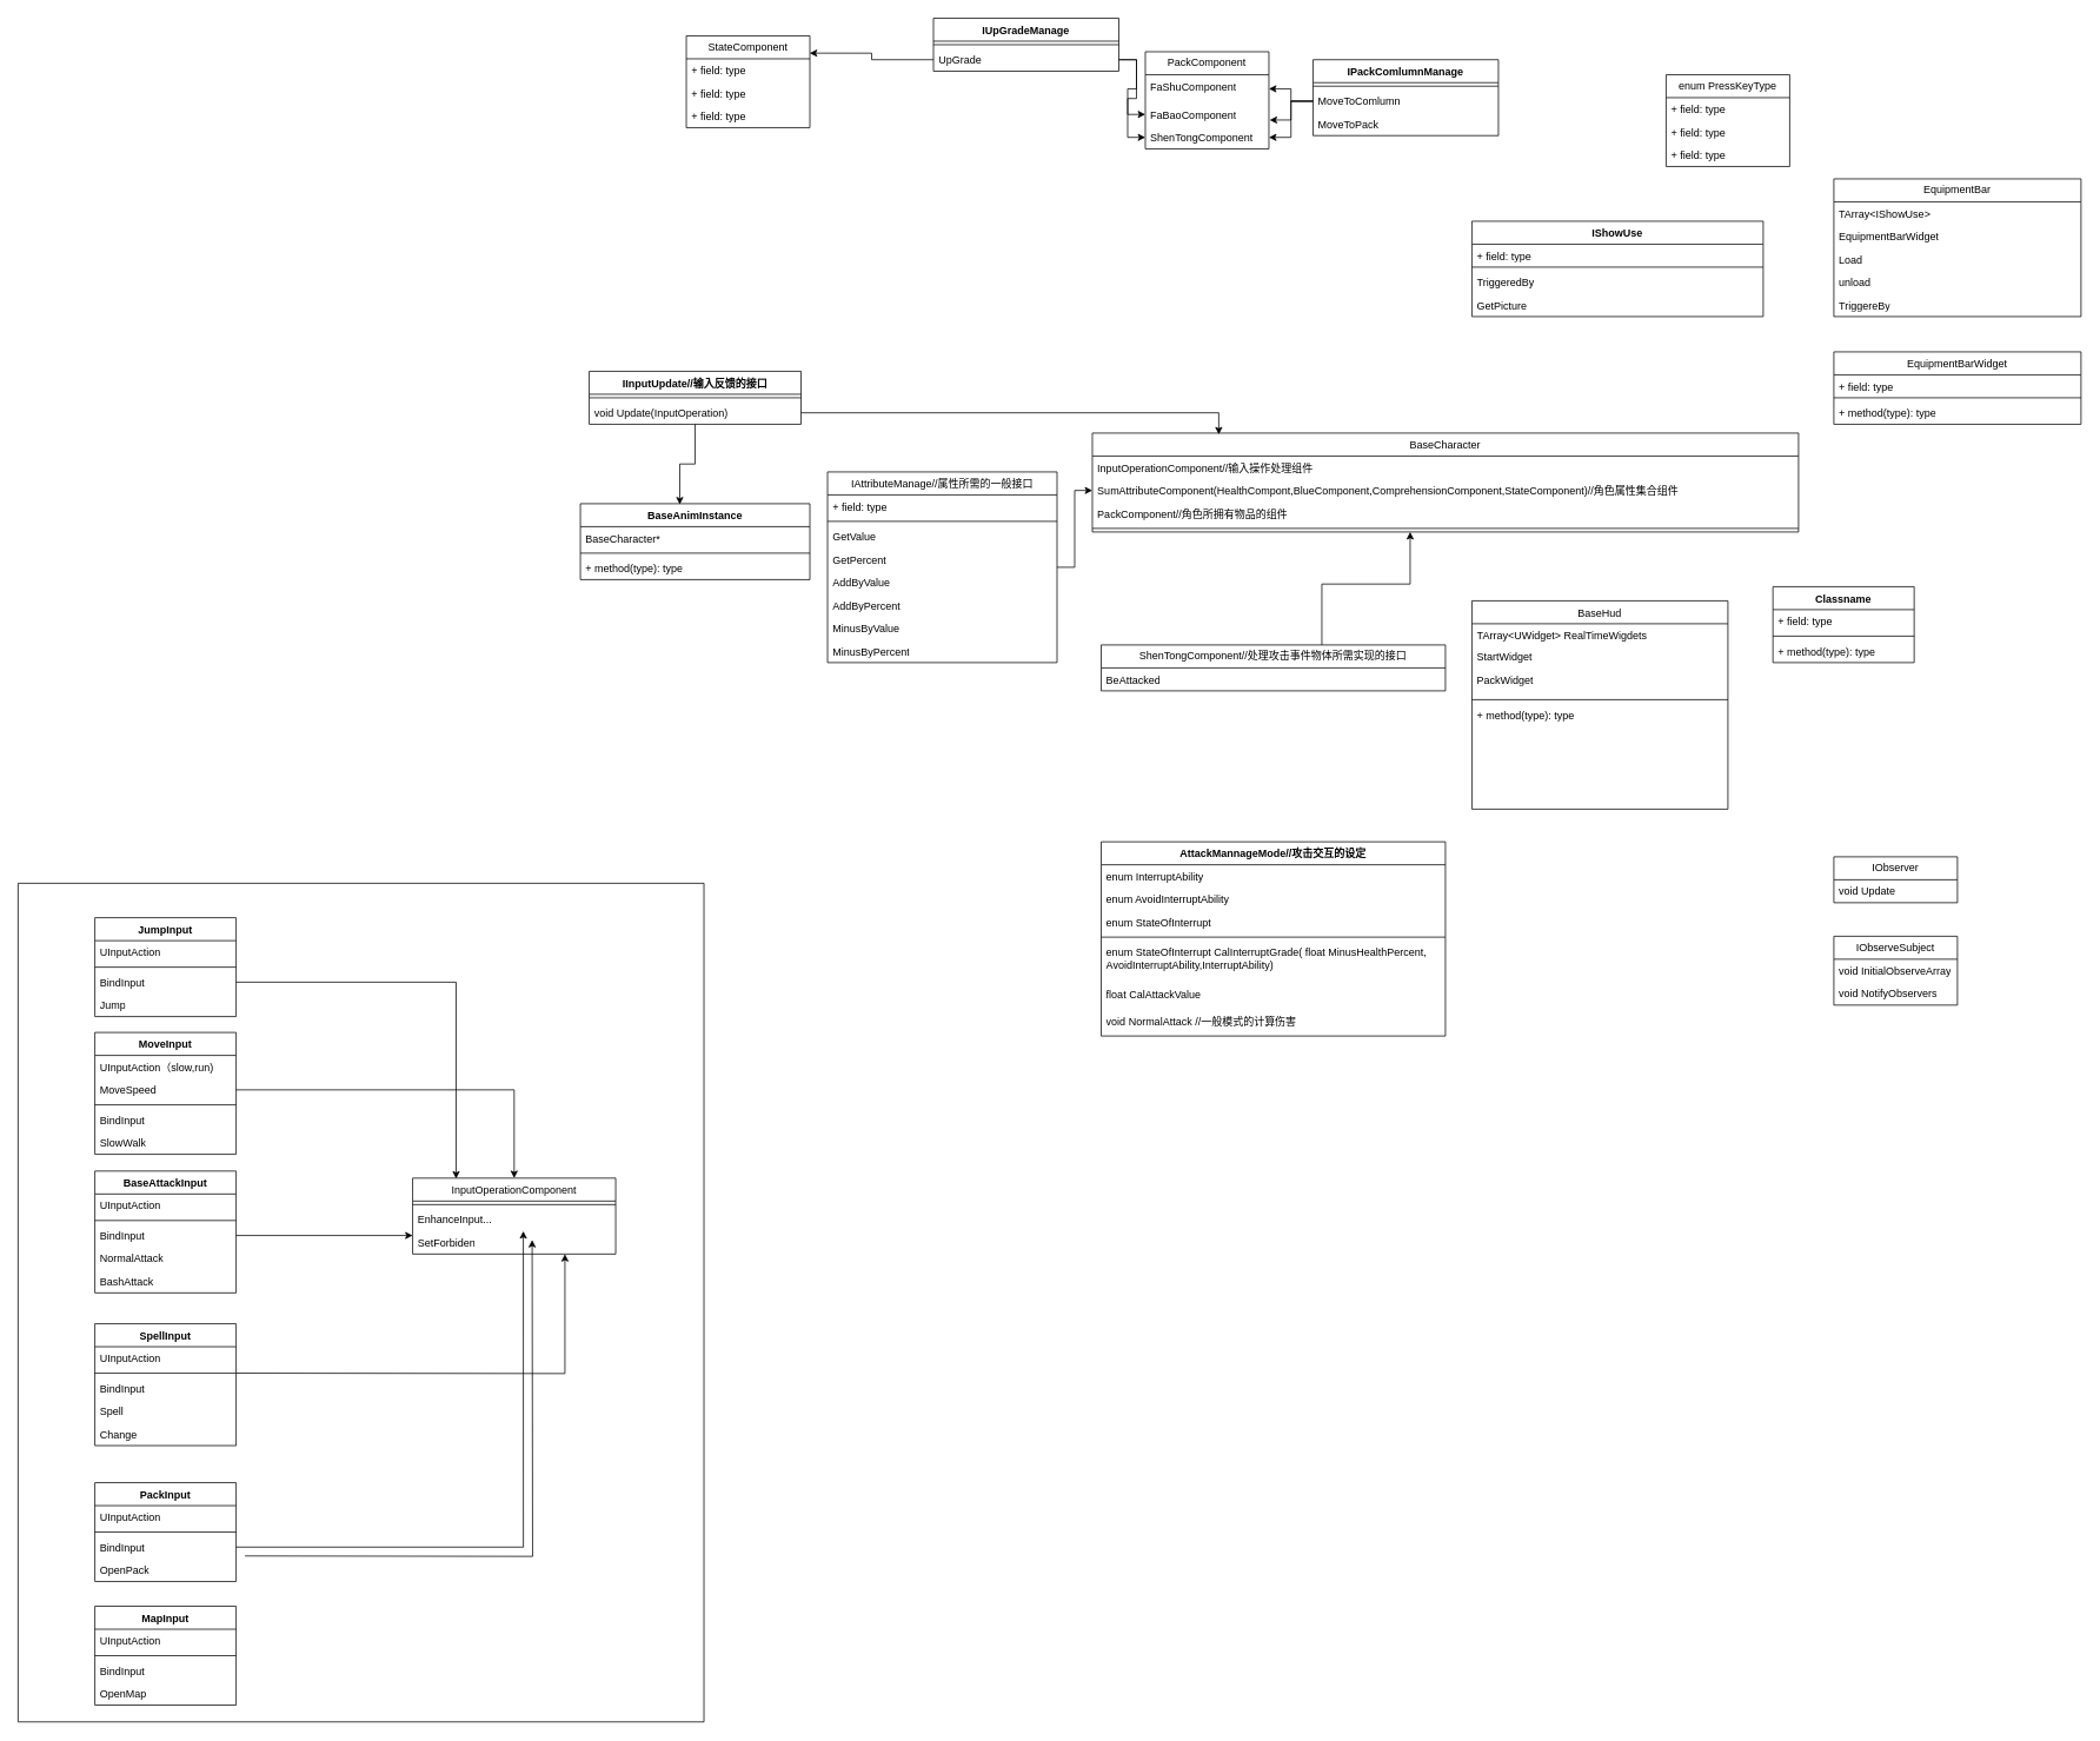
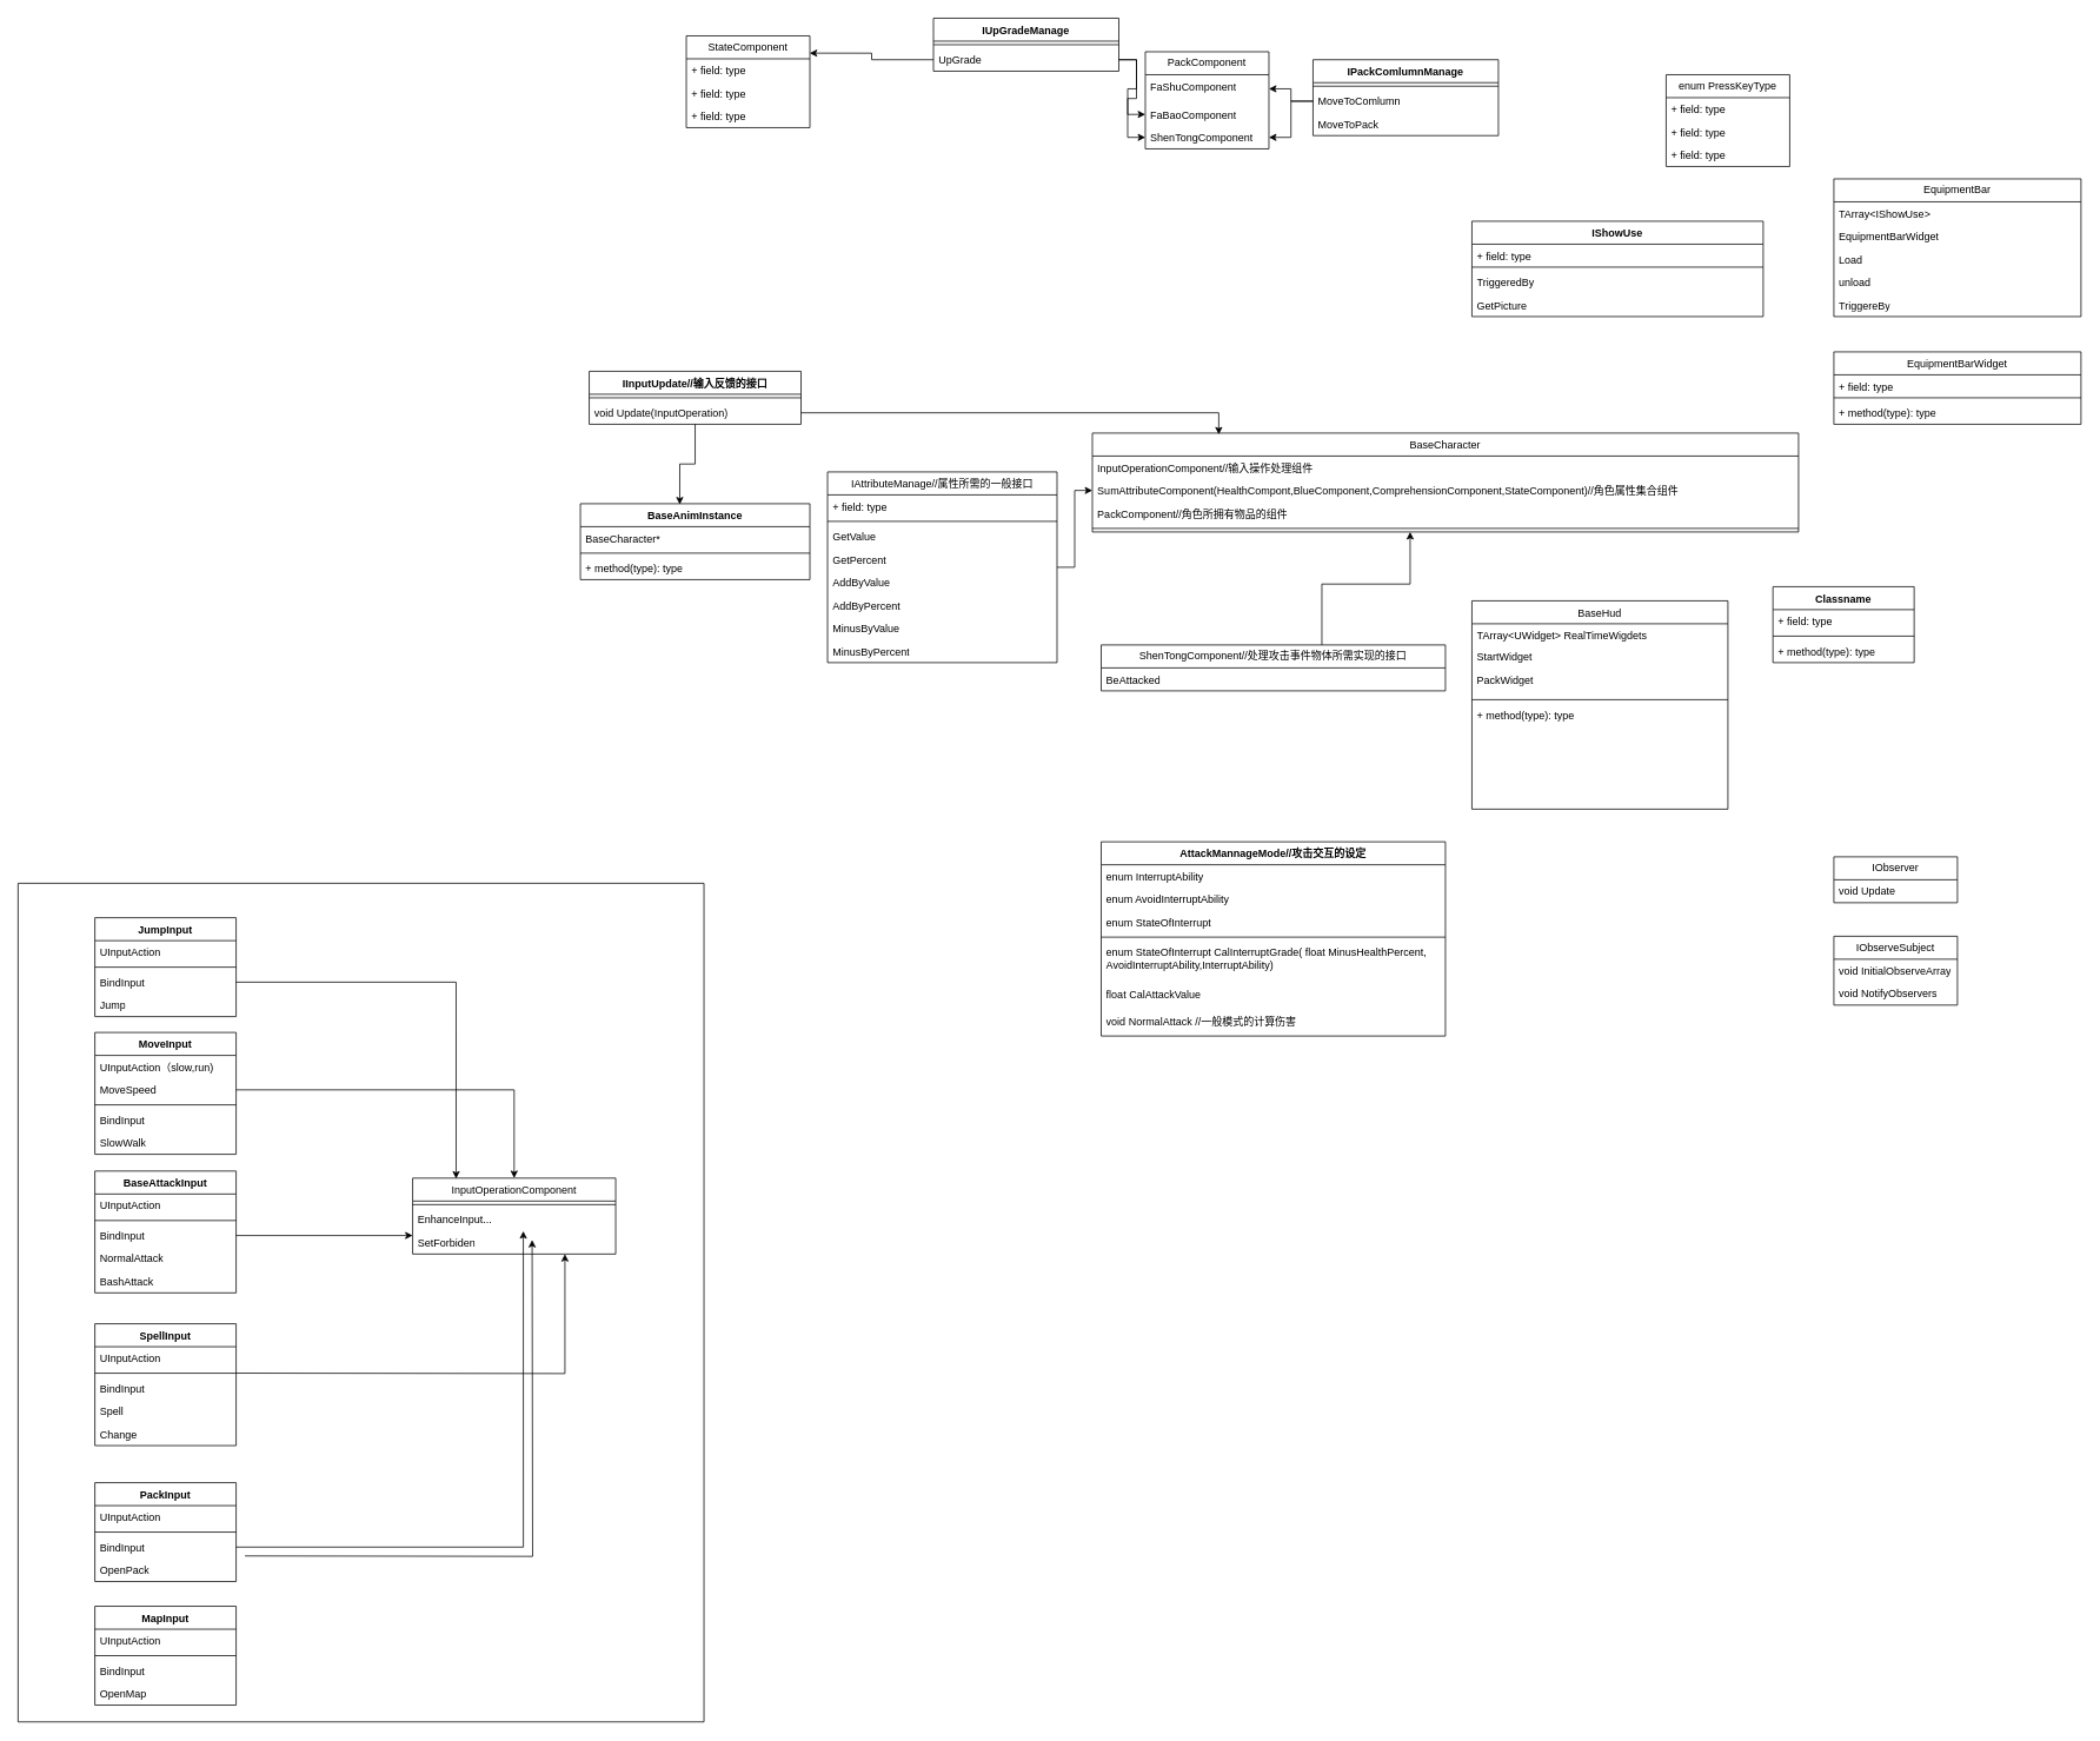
- <mxCell id="109" style="edgeStyle=orthogonalEdgeStyle;rounded=0;orthogonalLoop=1;jettySize=auto;html=1;entryX=1.006;entryY=0.743;entryDx=0;entryDy=0;entryPerimeter=0;" parent="1" source="103" target="99" edge="1"><mxGeometry relative="1" as="geometry" /></mxCell>
